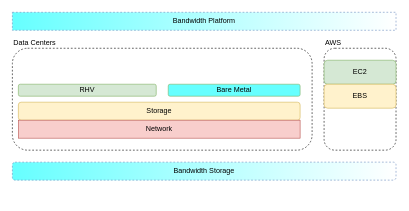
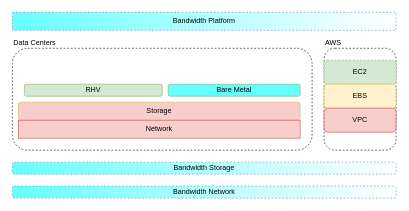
- <mxCell id="12" value="EC2" style="rounded=1;whiteSpace=wrap;html=1;fillColor=#d5e8d4;align=center;strokeColor=#82b366;" parent="10" vertex="1"><mxGeometry y="20" width="120" height="40" as="geometry" /></mxCell>
+ <mxCell id="12" value="EC2" style="rounded=1;whiteSpace=wrap;html=1;fillColor=#d5e8d4;align=center;strokeColor=#82b366;dashed=1;" parent="10" vertex="1"><mxGeometry y="20" width="120" height="40" as="geometry" /></mxCell>
- <mxCell id="6" value="RHV" style="rounded=1;whiteSpace=wrap;html=1;fillColor=#d5e8d4;align=center;strokeColor=#82b366;" parent="1" vertex="1"><mxGeometry x="30" y="140" width="230" height="20" as="geometry" /></mxCell>
+ <mxCell id="6" value="RHV" style="rounded=1;whiteSpace=wrap;html=1;fillColor=#d5e8d4;align=center;strokeColor=#82b366;" parent="1" vertex="1"><mxGeometry x="40" y="140" width="230" height="20" as="geometry" /></mxCell>
- <mxCell id="7" value="Storage" style="rounded=1;whiteSpace=wrap;html=1;fillColor=#fff2cc;align=center;strokeColor=#d6b656;" parent="1" vertex="1"><mxGeometry x="30" y="170" width="470" height="30" as="geometry" /></mxCell>
+ <mxCell id="7" value="Storage" style="rounded=1;whiteSpace=wrap;html=1;fillColor=#f8cecc;align=center;strokeColor=#d6b656;" parent="1" vertex="1"><mxGeometry x="30" y="170" width="470" height="30" as="geometry" /></mxCell>
+ <mxCell id="14" value="VPC" style="rounded=1;whiteSpace=wrap;html=1;fillColor=#f8cecc;align=center;strokeColor=#b85450;" parent="10" vertex="1"><mxGeometry y="100" width="120" height="40" as="geometry" /></mxCell>
- <mxCell id="3" value="Bandwidth Storage" style="rounded=1;whiteSpace=wrap;html=1;fillColor=#66FFFF;strokeColor=#6c8ebf;gradientColor=#ffffff;gradientDirection=east;dashed=1;" parent="1" vertex="1"><mxGeometry x="20" y="270" width="640" height="30" as="geometry" /></mxCell>
+ <mxCell id="3" value="Bandwidth Storage" style="rounded=1;whiteSpace=wrap;html=1;fillColor=#66FFFF;strokeColor=#6c8ebf;gradientColor=#ffffff;gradientDirection=east;dashed=1;" parent="1" vertex="1"><mxGeometry x="20" y="270" width="640" height="20" as="geometry" /></mxCell>
+ <mxCell id="4" value="Bandwidth Network" style="rounded=1;whiteSpace=wrap;html=1;fillColor=#66FFFF;strokeColor=#6c8ebf;gradientColor=#ffffff;gradientDirection=east;dashed=1;" parent="1" vertex="1"><mxGeometry x="20" y="310" width="640" height="20" as="geometry" /></mxCell>
